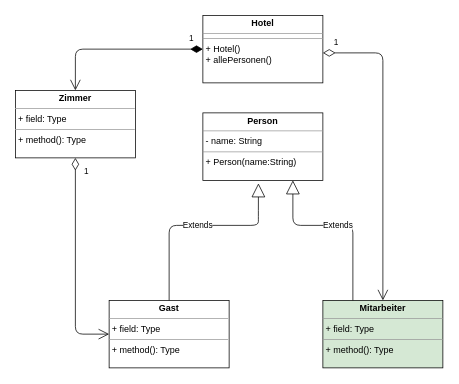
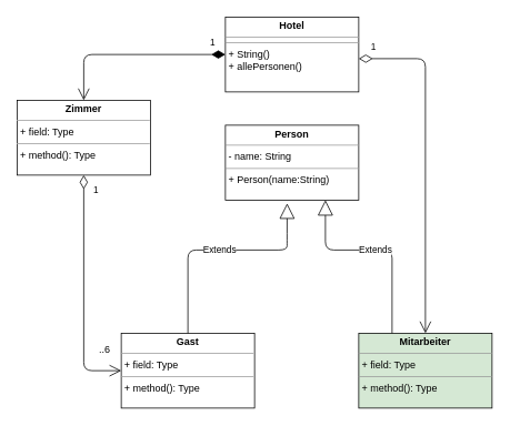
- <mxCell id="5" value="&lt;p style=&quot;margin: 0px ; margin-top: 4px ; text-align: center&quot;&gt;&lt;b&gt;Hotel&lt;/b&gt;&lt;br&gt;&lt;/p&gt;&lt;hr size=&quot;1&quot;&gt;&lt;hr size=&quot;1&quot;&gt;&lt;p style=&quot;margin: 0px ; margin-left: 4px&quot;&gt;+ Hotel()&lt;/p&gt;&lt;p style=&quot;margin: 0px ; margin-left: 4px&quot;&gt;+ allePersonen()&lt;br&gt;&lt;/p&gt;" style="verticalAlign=top;align=left;overflow=fill;fontSize=12;fontFamily=Helvetica;html=1;" vertex="1" parent="1"><mxGeometry x="270" y="20" width="160" height="90" as="geometry" /></mxCell>
+ <mxCell id="5" value="&lt;p style=&quot;margin: 0px ; margin-top: 4px ; text-align: center&quot;&gt;&lt;b&gt;Hotel&lt;/b&gt;&lt;br&gt;&lt;/p&gt;&lt;hr size=&quot;1&quot;&gt;&lt;hr size=&quot;1&quot;&gt;&lt;p style=&quot;margin: 0px ; margin-left: 4px&quot;&gt;+ String()&lt;/p&gt;&lt;p style=&quot;margin: 0px ; margin-left: 4px&quot;&gt;+ allePersonen()&lt;br&gt;&lt;/p&gt;" style="verticalAlign=top;align=left;overflow=fill;fontSize=12;fontFamily=Helvetica;html=1;" vertex="1" parent="1"><mxGeometry x="270" y="20" width="160" height="90" as="geometry" /></mxCell>
+ <mxCell id="9" value="..6" style="text;html=1;align=center;verticalAlign=middle;resizable=0;points=[];autosize=1;" vertex="1" parent="1"><mxGeometry x="110" y="410" width="30" height="20" as="geometry" /></mxCell>
